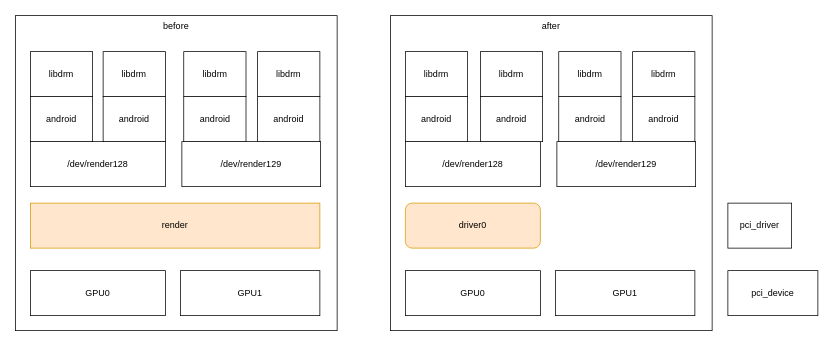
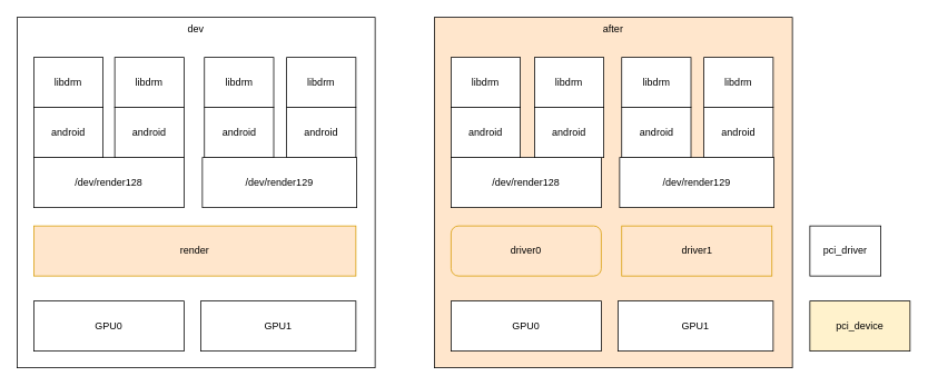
- <mxCell id="2" value="before" style="rounded=0;whiteSpace=wrap;html=1;verticalAlign=top;" vertex="1" parent="1"><mxGeometry x="20" y="20" width="429" height="420" as="geometry" /></mxCell>
+ <mxCell id="2" value="dev" style="rounded=0;whiteSpace=wrap;html=1;verticalAlign=top;" vertex="1" parent="1"><mxGeometry x="20" y="20" width="429" height="420" as="geometry" /></mxCell>
- <mxCell id="16" value="after" style="rounded=0;whiteSpace=wrap;html=1;verticalAlign=top;" vertex="1" parent="1"><mxGeometry x="520" y="20" width="429" height="420" as="geometry" /></mxCell>
+ <mxCell id="16" value="after" style="rounded=0;whiteSpace=wrap;html=1;verticalAlign=top;fillColor=#ffe6cc;" vertex="1" parent="1"><mxGeometry x="520" y="20" width="429" height="420" as="geometry" /></mxCell>
+ <mxCell id="30" value="driver1" style="rounded=0;whiteSpace=wrap;html=1;fillColor=#ffe6cc;strokeColor=#d79b00;" vertex="1" parent="1"><mxGeometry x="744.5" y="270" width="180" height="60" as="geometry" /></mxCell>
- <mxCell id="32" value="pci_device" style="rounded=0;whiteSpace=wrap;html=1;" vertex="1" parent="1"><mxGeometry x="970" y="360" width="120" height="60" as="geometry" /></mxCell>
+ <mxCell id="32" value="pci_device" style="rounded=0;whiteSpace=wrap;html=1;fillColor=#fff2cc;" vertex="1" parent="1"><mxGeometry x="970" y="360" width="120" height="60" as="geometry" /></mxCell>
